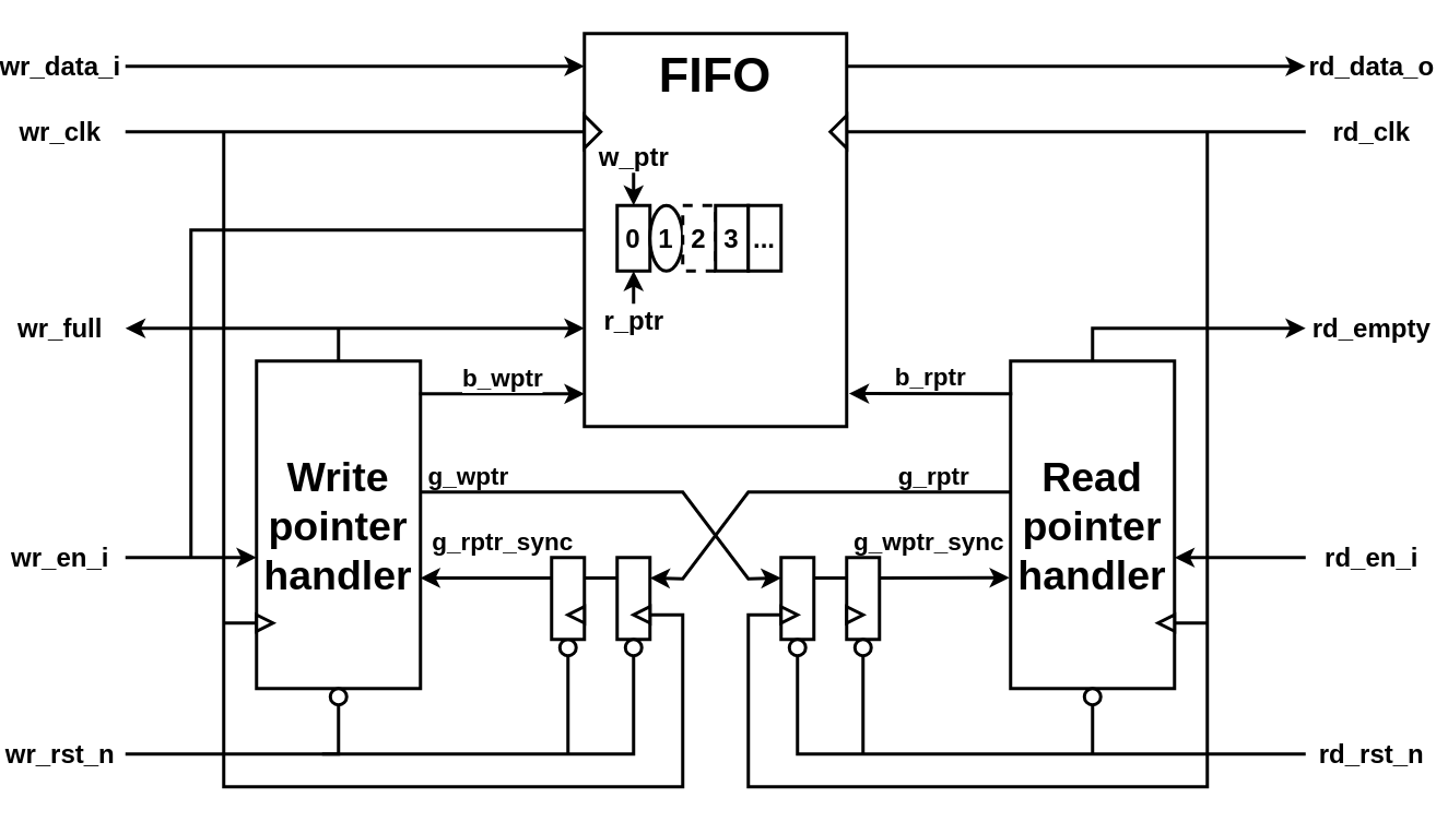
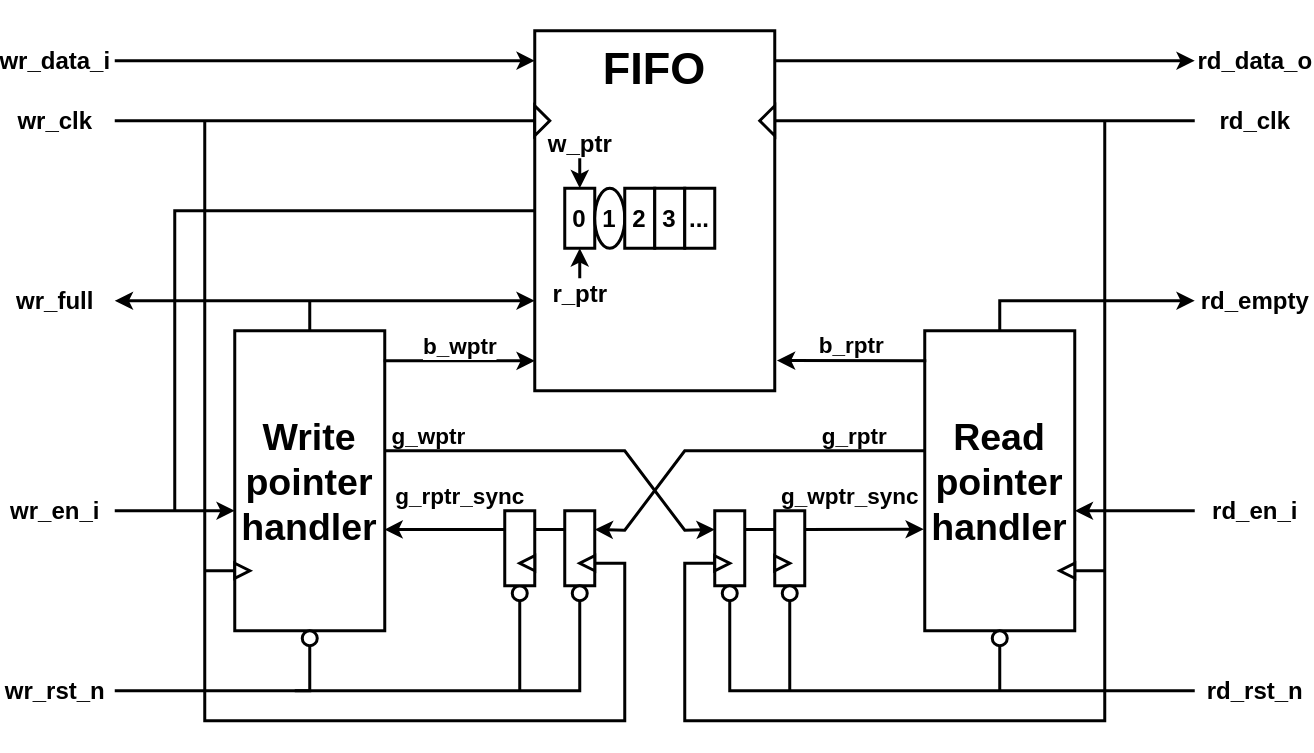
- <mxCell id="7" value="2" style="rounded=0;whiteSpace=wrap;html=1;fontStyle=1;strokeWidth=2;fontSize=16;labelBackgroundColor=none;dashed=1;" parent="1" vertex="1"><mxGeometry x="360" y="125" width="20" height="40" as="geometry" /></mxCell>
+ <mxCell id="7" value="2" style="rounded=0;whiteSpace=wrap;html=1;fontStyle=1;strokeWidth=2;fontSize=16;labelBackgroundColor=none;" parent="1" vertex="1"><mxGeometry x="360" y="125" width="20" height="40" as="geometry" /></mxCell>
